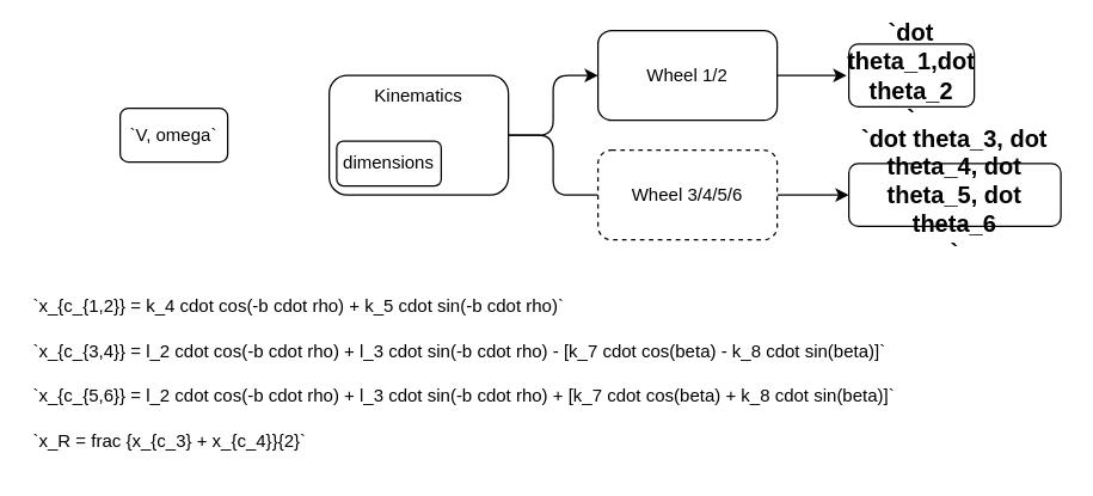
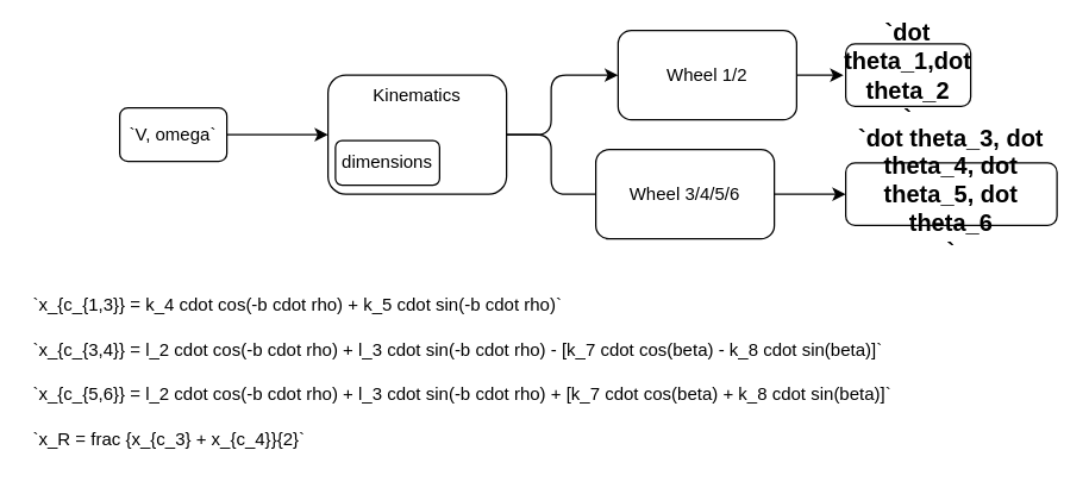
- <mxCell id="7" value="Wheel 1/2" style="whiteSpace=wrap;html=1;rounded=1;" parent="1" vertex="1"><mxGeometry x="400" y="20" width="120" height="60" as="geometry" /></mxCell>
+ <mxCell id="7" value="Wheel 1/2" style="whiteSpace=wrap;html=1;rounded=1;" parent="1" vertex="1"><mxGeometry x="415" y="20" width="120" height="60" as="geometry" /></mxCell>
+ <mxCell id="2" style="edgeStyle=orthogonalEdgeStyle;rounded=1;orthogonalLoop=1;jettySize=auto;html=1;exitX=1;exitY=0.5;exitDx=0;exitDy=0;entryX=0;entryY=0.5;entryDx=0;entryDy=0;" parent="1" source="12" target="5" edge="1"><mxGeometry relative="1" as="geometry"><mxPoint x="160" y="90" as="sourcePoint" /></mxGeometry></mxCell>
- <mxCell id="9" value="Wheel 3/4/5/6" style="whiteSpace=wrap;html=1;rounded=1;dashed=1;" parent="1" vertex="1"><mxGeometry x="400" y="100" width="120" height="60" as="geometry" /></mxCell>
+ <mxCell id="9" value="Wheel 3/4/5/6" style="whiteSpace=wrap;html=1;rounded=1;" parent="1" vertex="1"><mxGeometry x="400" y="100" width="120" height="60" as="geometry" /></mxCell>
- <mxCell id="16" value="`x_{c_{1,2}} = k_4 cdot cos(-b cdot rho) + k_5 cdot sin(-b cdot rho)`" style="text;html=1;align=left;verticalAlign=middle;resizable=0;points=[];autosize=1;strokeColor=none;fillColor=none;" parent="1" vertex="1"><mxGeometry x="20" y="190" width="380" height="30" as="geometry" /></mxCell>
+ <mxCell id="16" value="`x_{c_{1,3}} = k_4 cdot cos(-b cdot rho) + k_5 cdot sin(-b cdot rho)`" style="text;html=1;align=left;verticalAlign=middle;resizable=0;points=[];autosize=1;strokeColor=none;fillColor=none;" parent="1" vertex="1"><mxGeometry x="20" y="190" width="380" height="30" as="geometry" /></mxCell>
